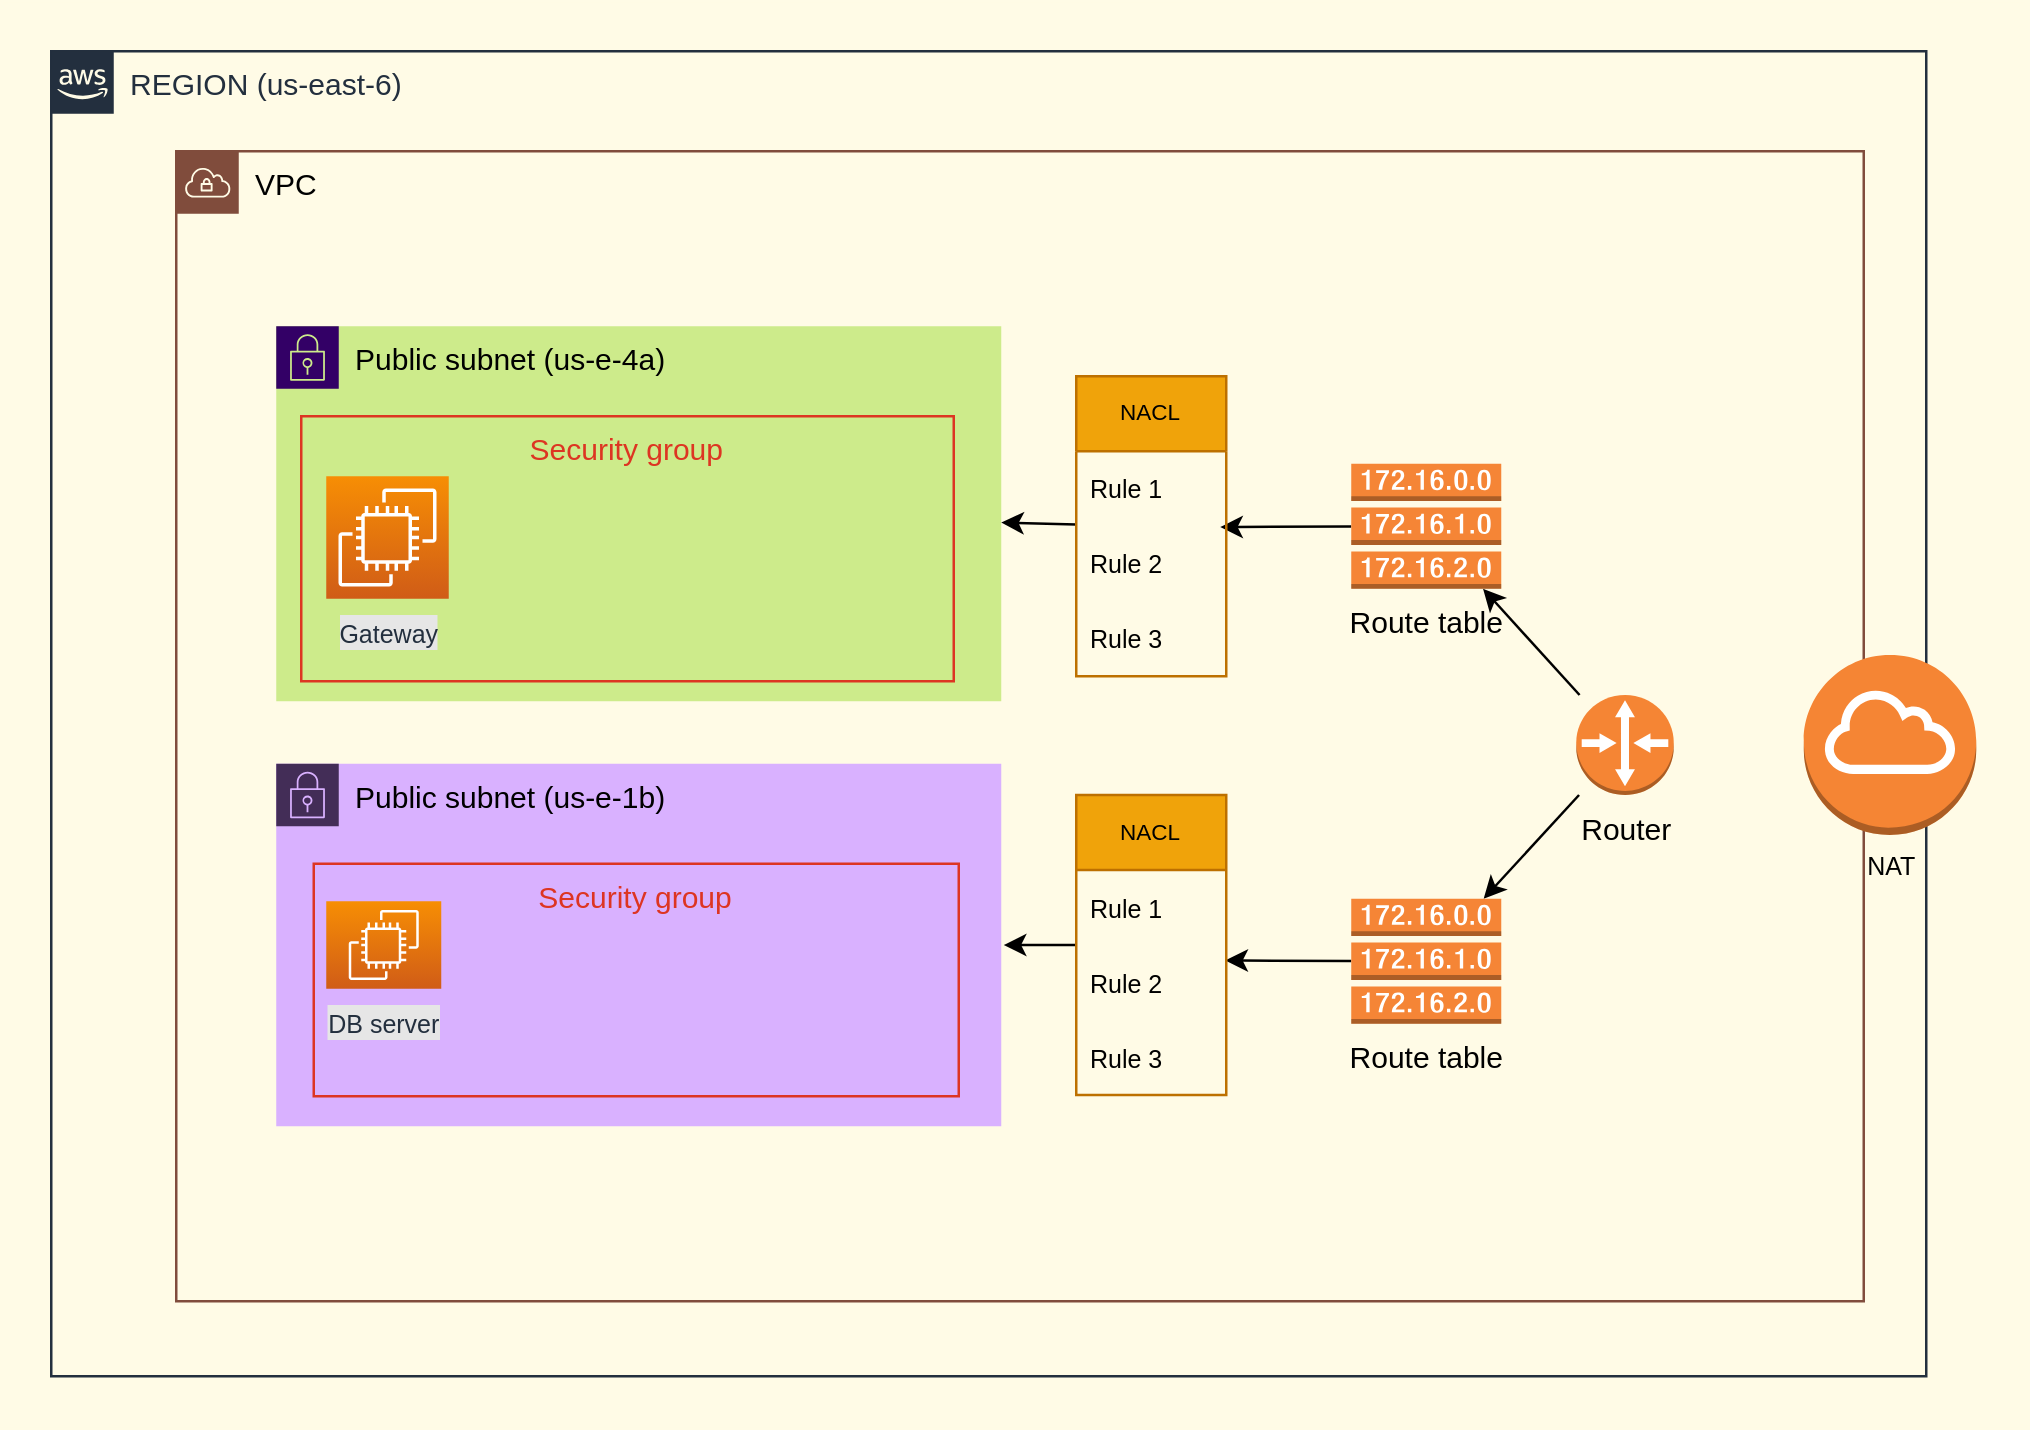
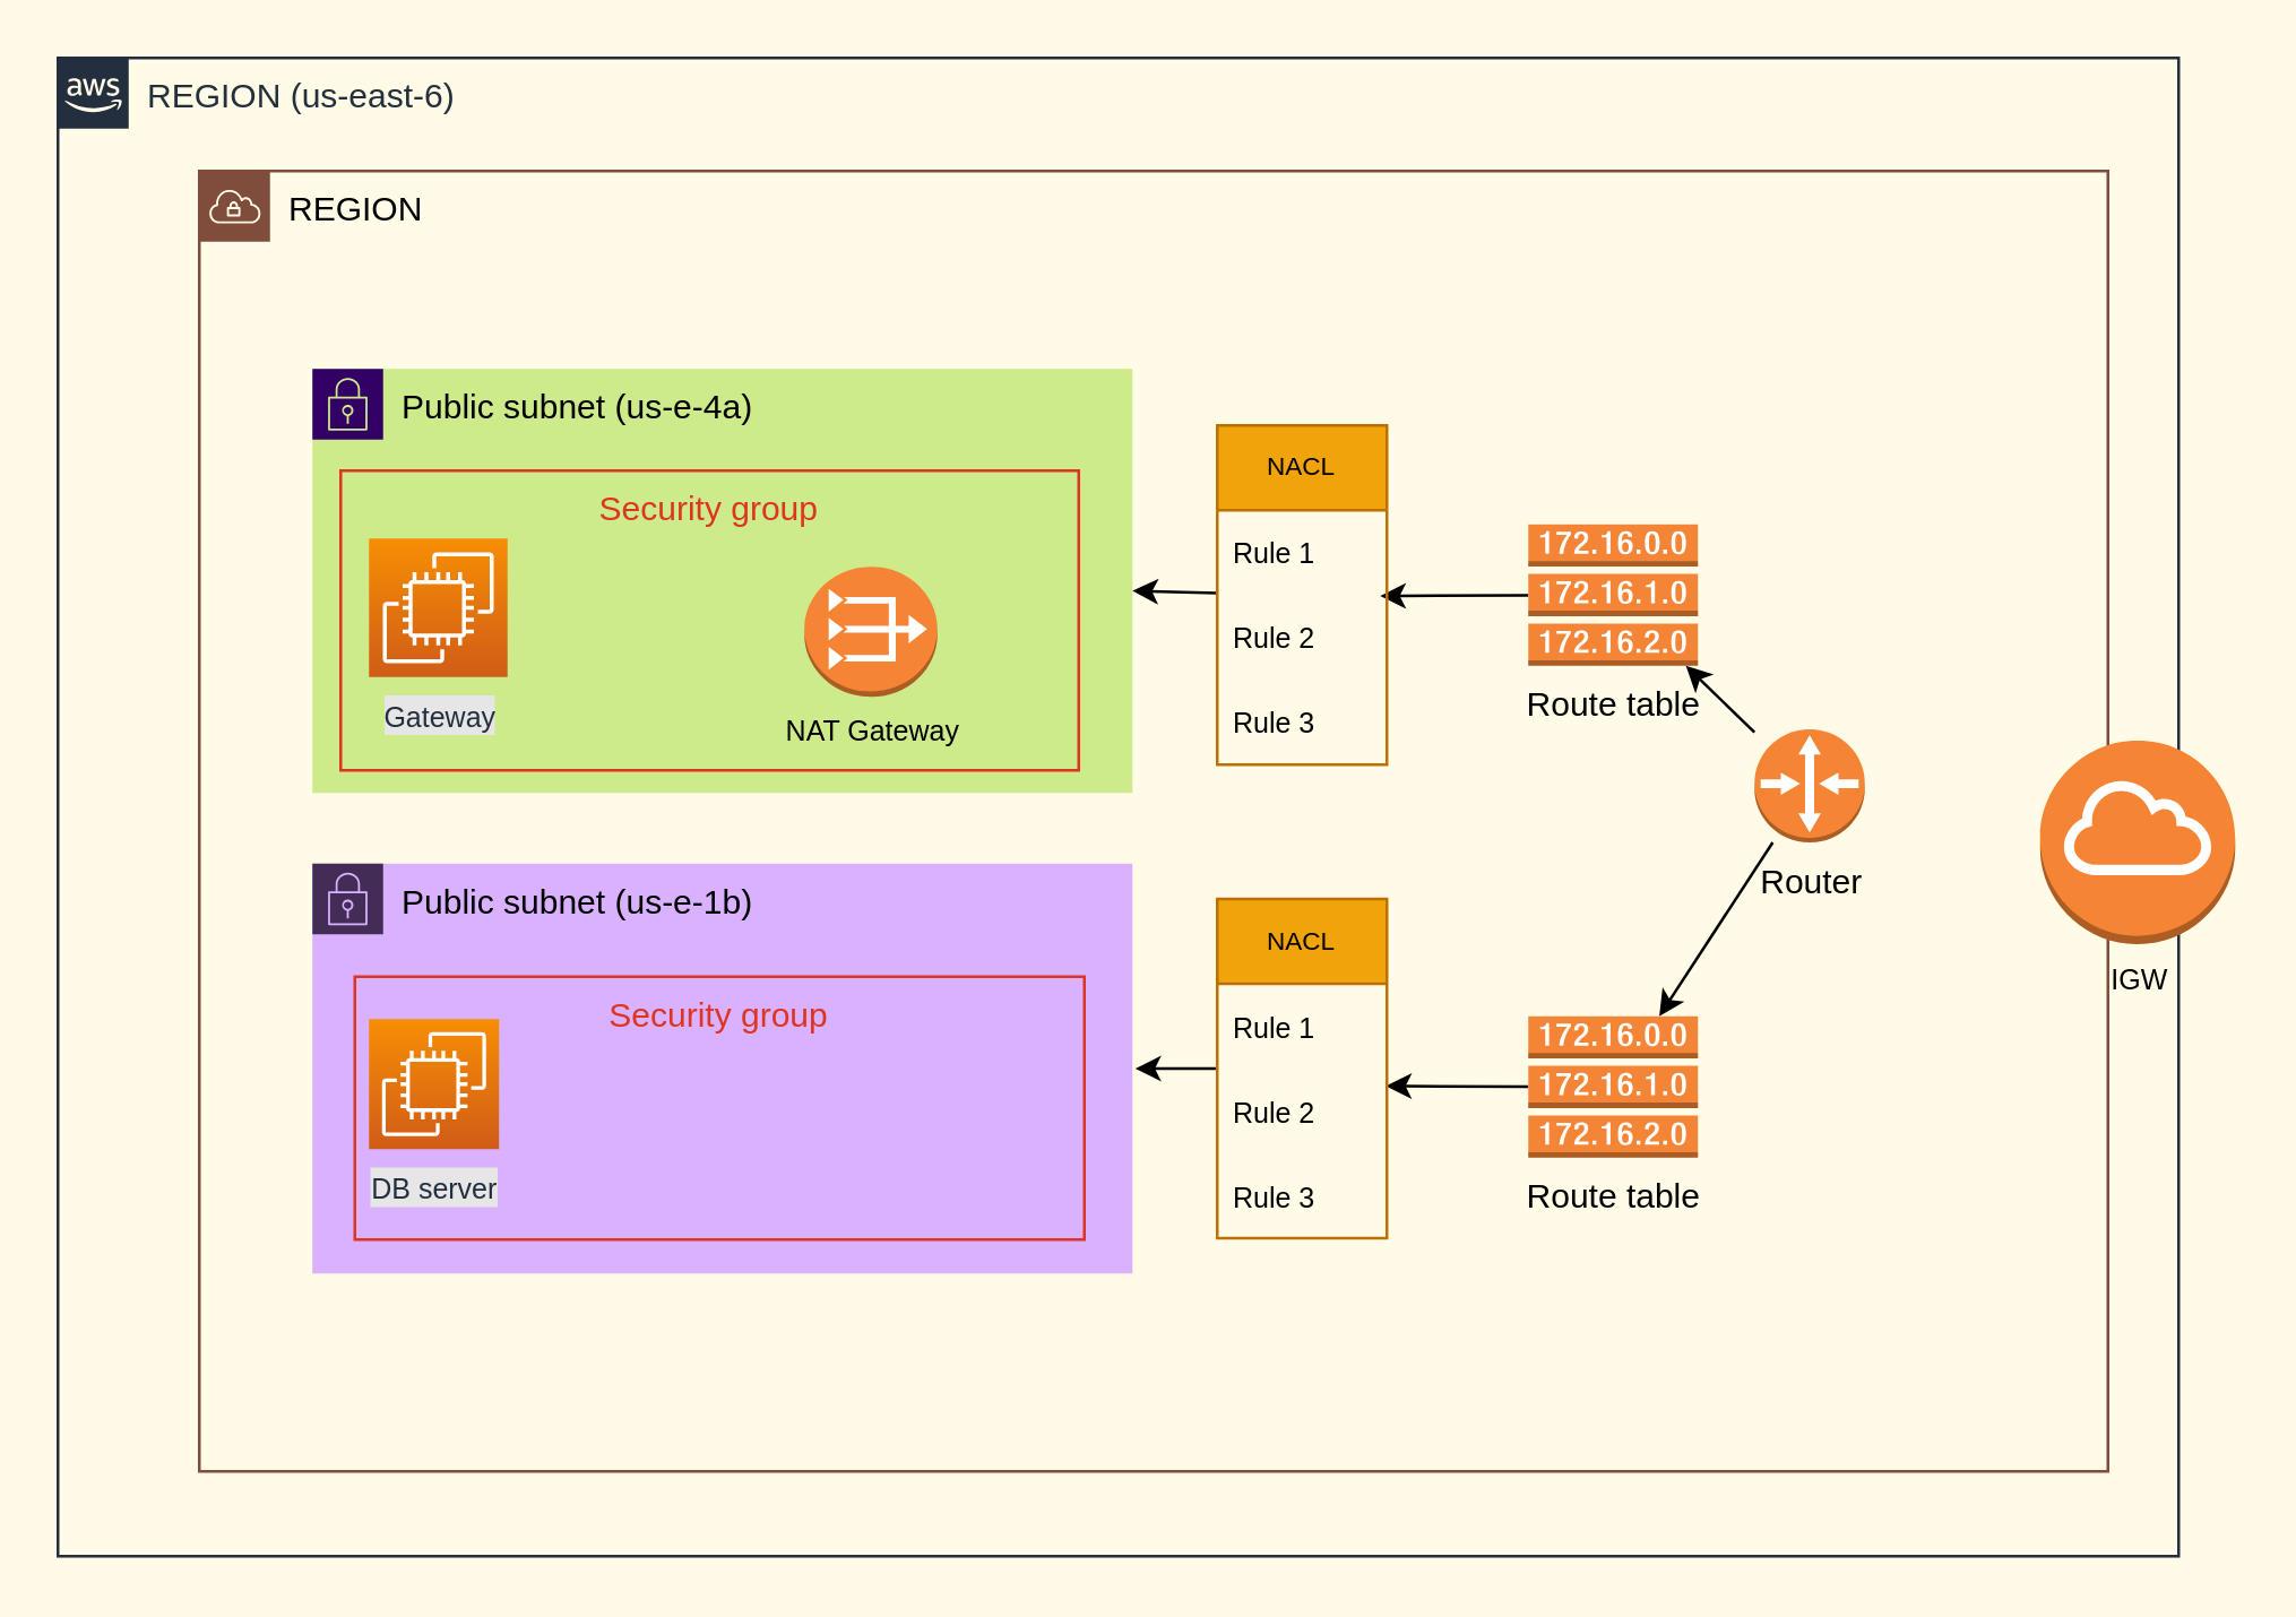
- <mxCell id="2" value="&lt;font color=&quot;#000000&quot;&gt;VPC&lt;/font&gt;" style="points=[[0,0],[0.25,0],[0.5,0],[0.75,0],[1,0],[1,0.25],[1,0.5],[1,0.75],[1,1],[0.75,1],[0.5,1],[0.25,1],[0,1],[0,0.75],[0,0.5],[0,0.25]];outlineConnect=0;gradientColor=none;html=1;whiteSpace=wrap;fontSize=12;fontStyle=0;container=0;pointerEvents=0;collapsible=0;recursiveResize=0;shape=mxgraph.aws4.group;grIcon=mxgraph.aws4.group_vpc;strokeColor=#804C3C;fillColor=none;verticalAlign=top;align=left;spacingLeft=30;fontColor=#AAB7B8;dashed=0;movable=1;resizable=1;rotatable=1;deletable=1;editable=1;connectable=1;" parent="1" vertex="1"><mxGeometry x="70" y="60" width="675" height="460" as="geometry" /></mxCell>
+ <mxCell id="2" value="&lt;font color=&quot;#000000&quot;&gt;REGION&lt;/font&gt;" style="points=[[0,0],[0.25,0],[0.5,0],[0.75,0],[1,0],[1,0.25],[1,0.5],[1,0.75],[1,1],[0.75,1],[0.5,1],[0.25,1],[0,1],[0,0.75],[0,0.5],[0,0.25]];outlineConnect=0;gradientColor=none;html=1;whiteSpace=wrap;fontSize=12;fontStyle=0;container=0;pointerEvents=0;collapsible=0;recursiveResize=0;shape=mxgraph.aws4.group;grIcon=mxgraph.aws4.group_vpc;strokeColor=#804C3C;fillColor=none;verticalAlign=top;align=left;spacingLeft=30;fontColor=#AAB7B8;dashed=0;movable=1;resizable=1;rotatable=1;deletable=1;editable=1;connectable=1;" parent="1" vertex="1"><mxGeometry x="70" y="60" width="675" height="460" as="geometry" /></mxCell>
+ <mxCell id="26" value="NAT Gateway" style="outlineConnect=0;dashed=0;verticalLabelPosition=bottom;verticalAlign=top;align=center;html=1;shape=mxgraph.aws3.vpc_nat_gateway;fillColor=#F58534;gradientColor=none;labelBackgroundColor=none;fontSize=10;" vertex="1" parent="1"><mxGeometry x="284" y="200" width="47" height="46" as="geometry" /></mxCell>
- <mxCell id="7" value="Router" style="outlineConnect=0;dashed=0;verticalLabelPosition=bottom;verticalAlign=top;align=center;html=1;shape=mxgraph.aws3.router;fillColor=#F58534;gradientColor=none;strokeColor=#804C3C;fontColor=#000000;container=0;movable=1;resizable=1;rotatable=1;deletable=1;editable=1;connectable=1;" parent="1" vertex="1"><mxGeometry x="630" y="277.5" width="39" height="40" as="geometry" /></mxCell>
+ <mxCell id="7" value="Router" style="outlineConnect=0;dashed=0;verticalLabelPosition=bottom;verticalAlign=top;align=center;html=1;shape=mxgraph.aws3.router;fillColor=#F58534;gradientColor=none;strokeColor=#804C3C;fontColor=#000000;container=0;movable=1;resizable=1;rotatable=1;deletable=1;editable=1;connectable=1;" parent="1" vertex="1"><mxGeometry x="620" y="257.5" width="39" height="40" as="geometry" /></mxCell>
- <mxCell id="27" value="NAT" style="outlineConnect=0;dashed=0;verticalLabelPosition=bottom;verticalAlign=top;align=center;html=1;shape=mxgraph.aws3.internet_gateway;fillColor=#F58534;gradientColor=none;labelBackgroundColor=none;fontSize=10;" vertex="1" parent="1"><mxGeometry x="721" y="261.5" width="69" height="72" as="geometry" /></mxCell>
+ <mxCell id="27" value="IGW" style="outlineConnect=0;dashed=0;verticalLabelPosition=bottom;verticalAlign=top;align=center;html=1;shape=mxgraph.aws3.internet_gateway;fillColor=#F58534;gradientColor=none;labelBackgroundColor=none;fontSize=10;" vertex="1" parent="1"><mxGeometry x="721" y="261.5" width="69" height="72" as="geometry" /></mxCell>
- <mxCell id="17" value="&lt;font style=&quot;font-size: 10px;&quot;&gt;DB server&lt;/font&gt;" style="sketch=0;points=[[0,0,0],[0.25,0,0],[0.5,0,0],[0.75,0,0],[1,0,0],[0,1,0],[0.25,1,0],[0.5,1,0],[0.75,1,0],[1,1,0],[0,0.25,0],[0,0.5,0],[0,0.75,0],[1,0.25,0],[1,0.5,0],[1,0.75,0]];outlineConnect=0;fontColor=#232F3E;gradientColor=#F78E04;gradientDirection=north;fillColor=#D05C17;strokeColor=#ffffff;dashed=0;verticalLabelPosition=bottom;verticalAlign=top;align=center;html=1;fontSize=12;fontStyle=0;aspect=fixed;shape=mxgraph.aws4.resourceIcon;resIcon=mxgraph.aws4.ec2;labelBackgroundColor=#E6E6E6;" parent="1" vertex="1"><mxGeometry x="130" y="360" width="46" height="35" as="geometry" /></mxCell>
+ <mxCell id="17" value="&lt;font style=&quot;font-size: 10px;&quot;&gt;DB server&lt;/font&gt;" style="sketch=0;points=[[0,0,0],[0.25,0,0],[0.5,0,0],[0.75,0,0],[1,0,0],[0,1,0],[0.25,1,0],[0.5,1,0],[0.75,1,0],[1,1,0],[0,0.25,0],[0,0.5,0],[0,0.75,0],[1,0.25,0],[1,0.5,0],[1,0.75,0]];outlineConnect=0;fontColor=#232F3E;gradientColor=#F78E04;gradientDirection=north;fillColor=#D05C17;strokeColor=#ffffff;dashed=0;verticalLabelPosition=bottom;verticalAlign=top;align=center;html=1;fontSize=12;fontStyle=0;aspect=fixed;shape=mxgraph.aws4.resourceIcon;resIcon=mxgraph.aws4.ec2;labelBackgroundColor=#E6E6E6;" parent="1" vertex="1"><mxGeometry x="130" y="360" width="46" height="46" as="geometry" /></mxCell>
